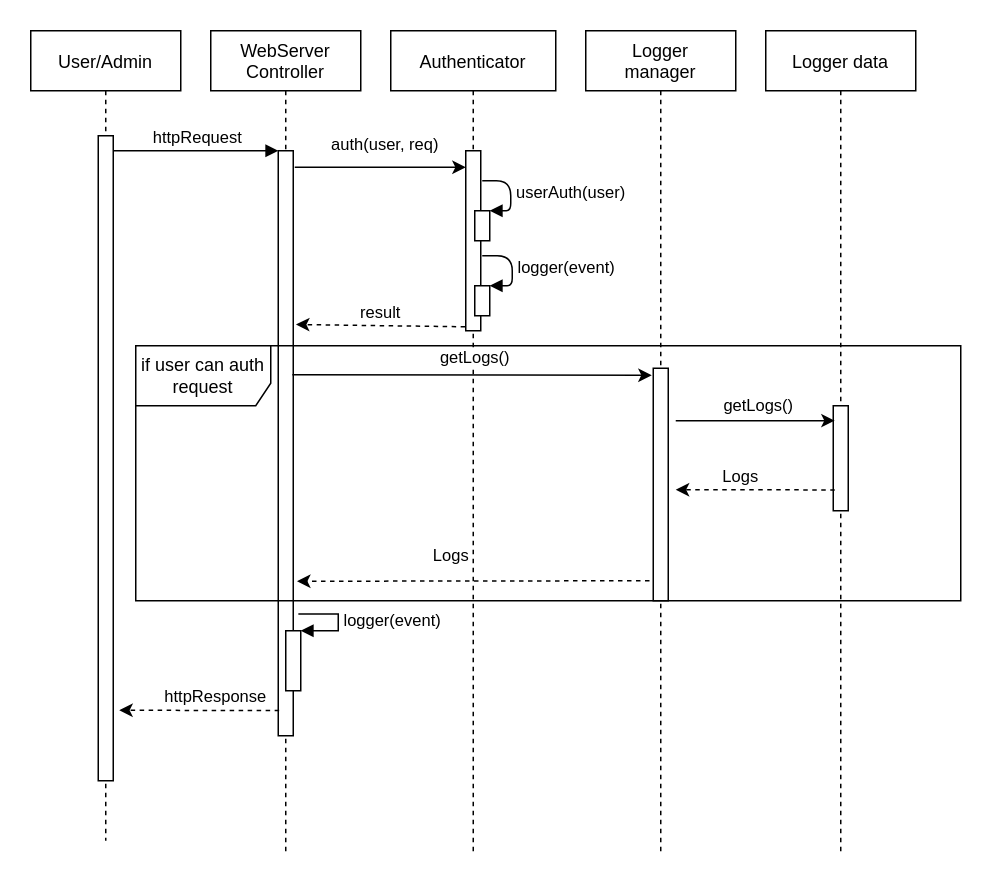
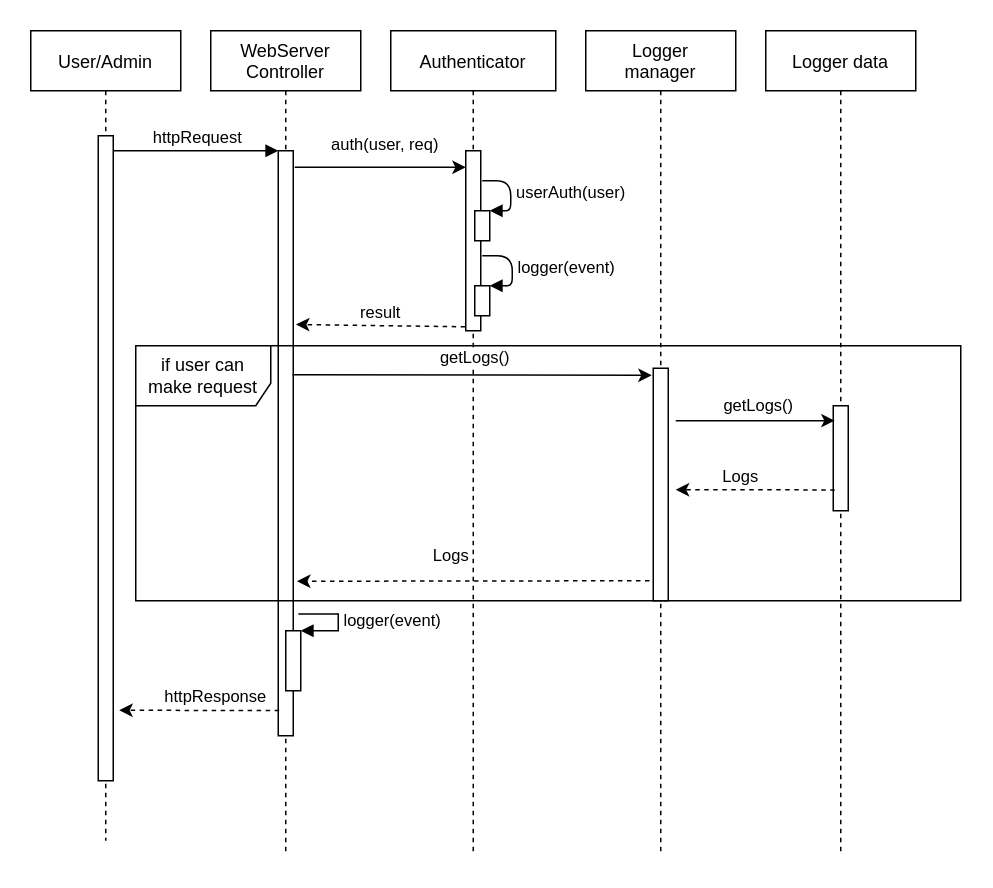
- <mxCell id="34" value="if user can auth request" style="shape=umlFrame;whiteSpace=wrap;html=1;width=90;height=40;" vertex="1" parent="1"><mxGeometry x="90" y="230" width="550" height="170" as="geometry" /></mxCell>
+ <mxCell id="34" value="if user can make request" style="shape=umlFrame;whiteSpace=wrap;html=1;width=90;height=40;" vertex="1" parent="1"><mxGeometry x="90" y="230" width="550" height="170" as="geometry" /></mxCell>
